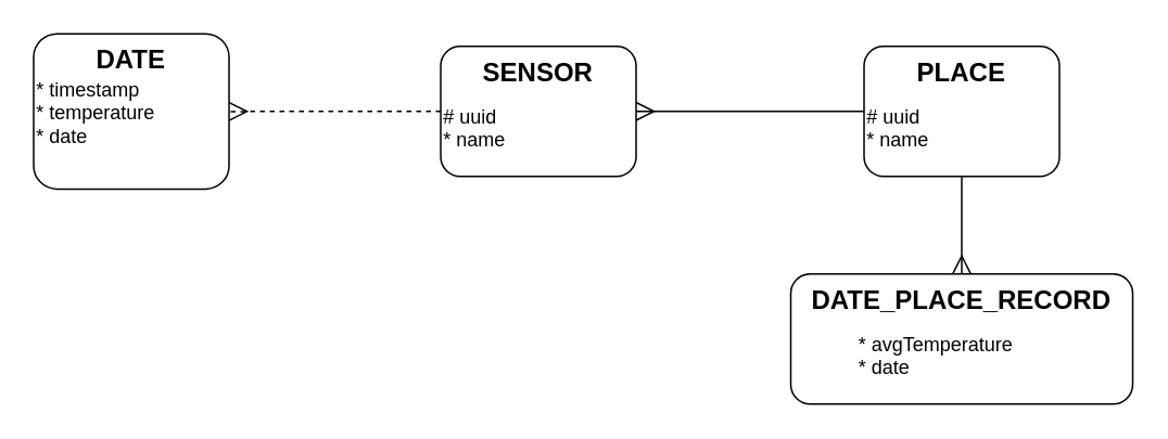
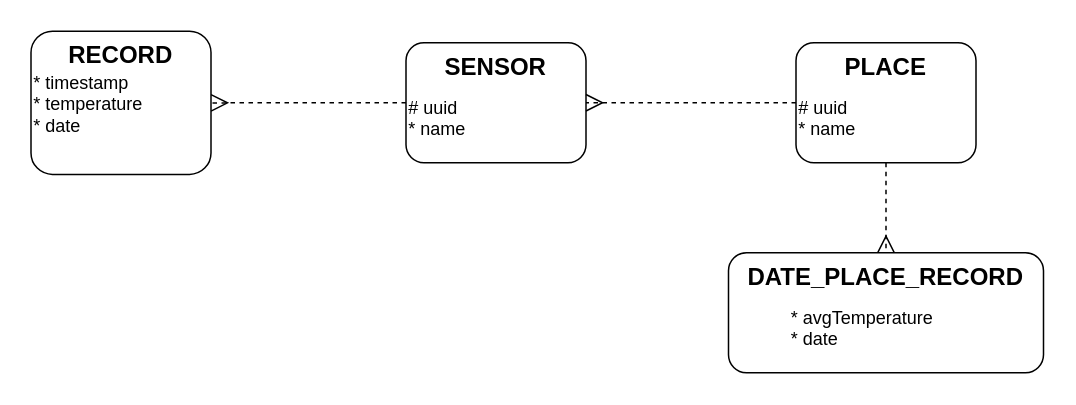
- <mxCell id="9" value="DATE" style="rounded=1;whiteSpace=wrap;html=1;fontSize=16;fontStyle=1;verticalAlign=top;" parent="1" vertex="1"><mxGeometry x="20" y="20.25" width="120" height="95.5" as="geometry" /></mxCell>
+ <mxCell id="9" value="RECORD" style="rounded=1;whiteSpace=wrap;html=1;fontSize=16;fontStyle=1;verticalAlign=top;" parent="1" vertex="1"><mxGeometry x="20" y="20.25" width="120" height="95.5" as="geometry" /></mxCell>
- <mxCell id="5" style="edgeStyle=orthogonalEdgeStyle;rounded=0;orthogonalLoop=1;jettySize=auto;html=1;fontSize=12;endArrow=ERmany;endFill=0;startSize=6;endSize=9;" parent="1" source="7" target="3" edge="1"><mxGeometry relative="1" as="geometry" /></mxCell>
+ <mxCell id="5" style="edgeStyle=orthogonalEdgeStyle;rounded=0;orthogonalLoop=1;jettySize=auto;html=1;fontSize=12;endArrow=ERmany;endFill=0;startSize=6;endSize=9;dashed=1;" parent="1" source="7" target="3" edge="1"><mxGeometry relative="1" as="geometry" /></mxCell>
- <mxCell id="6" style="edgeStyle=orthogonalEdgeStyle;rounded=0;orthogonalLoop=1;jettySize=auto;html=1;fontSize=12;endArrow=ERmany;endFill=0;startSize=6;endSize=9;" parent="1" source="7" target="11" edge="1"><mxGeometry relative="1" as="geometry" /></mxCell>
+ <mxCell id="6" style="edgeStyle=orthogonalEdgeStyle;rounded=0;orthogonalLoop=1;jettySize=auto;html=1;fontSize=12;endArrow=ERmany;endFill=0;startSize=6;endSize=9;dashed=1;" parent="1" source="7" target="11" edge="1"><mxGeometry relative="1" as="geometry" /></mxCell>
